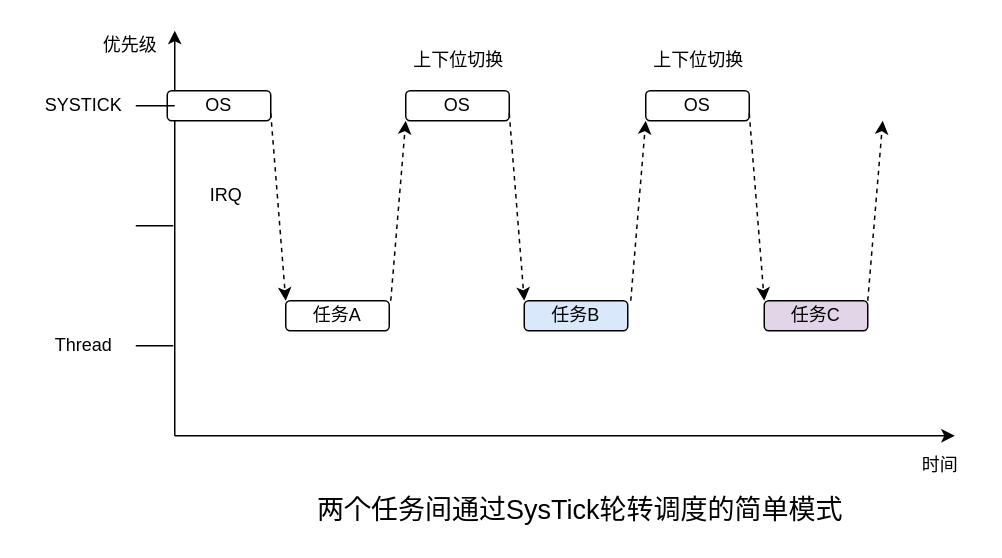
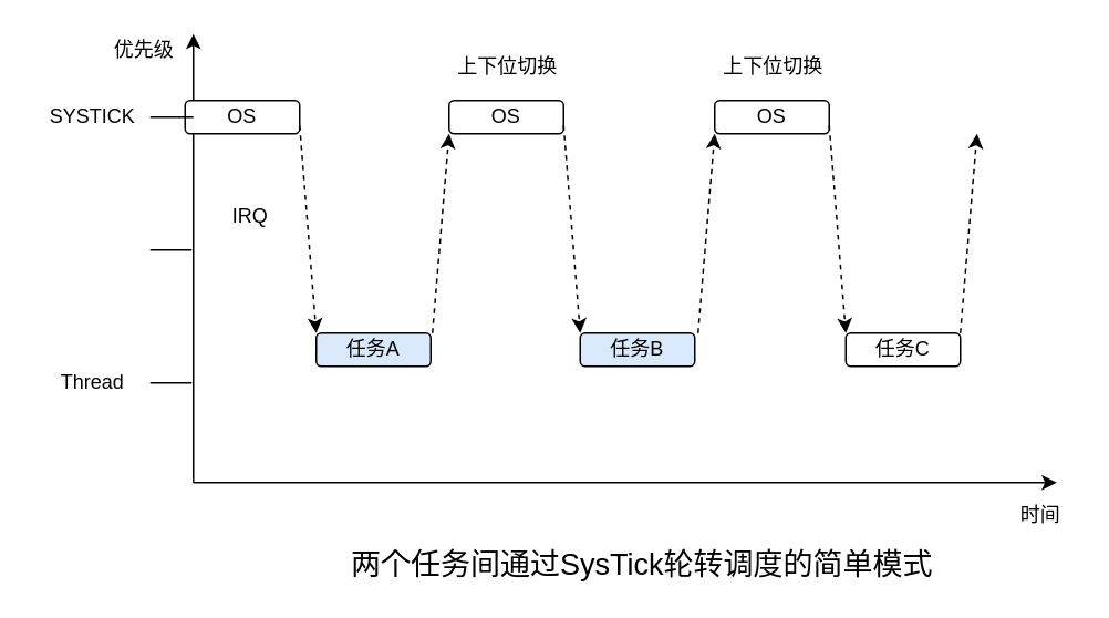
- <mxCell id="15" value="任务A" style="rounded=1;whiteSpace=wrap;html=1;" vertex="1" parent="1"><mxGeometry x="190" y="200" width="69" height="20" as="geometry" /></mxCell>
+ <mxCell id="15" value="任务A" style="rounded=1;whiteSpace=wrap;html=1;fillColor=#dae8fc;" vertex="1" parent="1"><mxGeometry x="190" y="200" width="69" height="20" as="geometry" /></mxCell>
- <mxCell id="21" value="任务C" style="rounded=1;whiteSpace=wrap;html=1;fillColor=#e1d5e7;" vertex="1" parent="1"><mxGeometry x="509" y="200" width="69" height="20" as="geometry" /></mxCell>
+ <mxCell id="21" value="任务C" style="rounded=1;whiteSpace=wrap;html=1;" vertex="1" parent="1"><mxGeometry x="509" y="200" width="69" height="20" as="geometry" /></mxCell>
